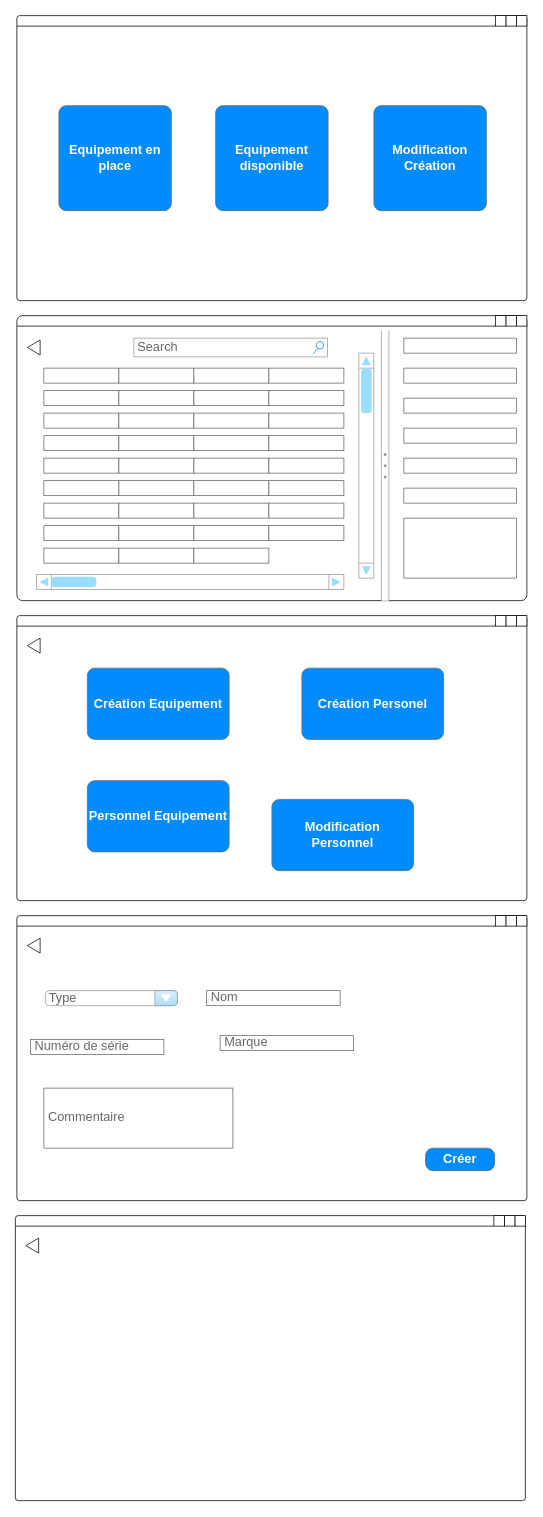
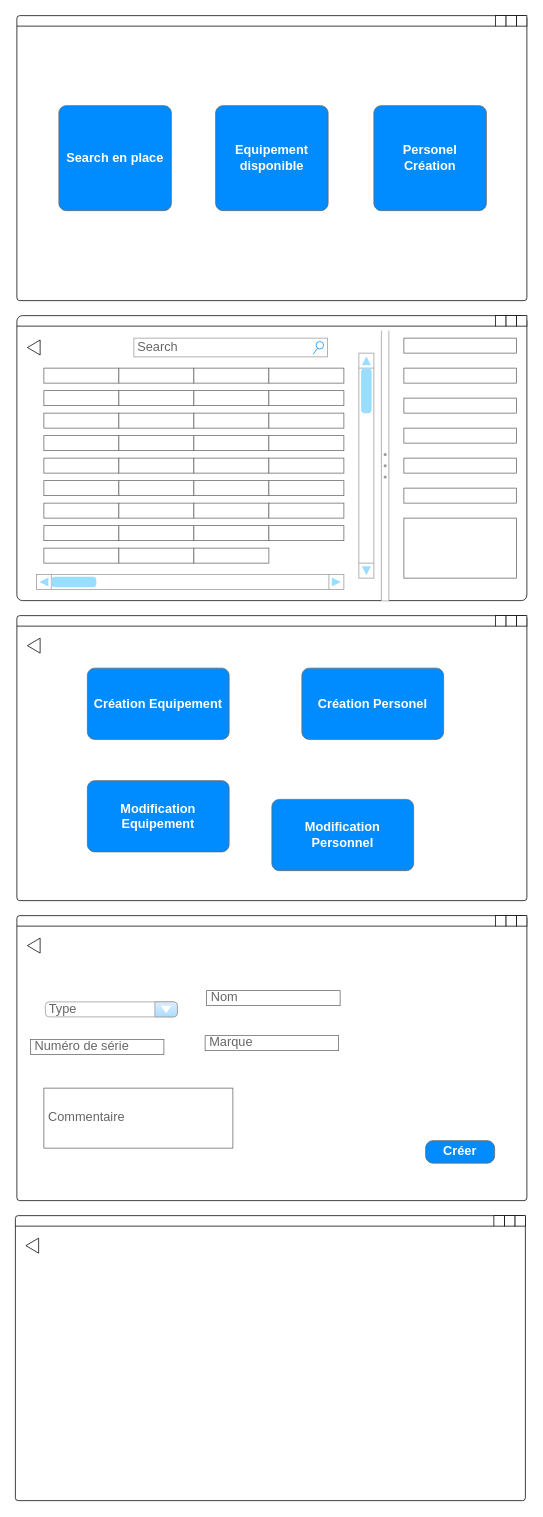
- <mxCell id="58" value="Equipement en place" style="strokeWidth=1;shadow=0;dashed=0;align=center;html=1;shape=mxgraph.mockup.buttons.button;strokeColor=#666666;fontColor=#ffffff;mainText=;buttonStyle=round;fontSize=17;fontStyle=1;fillColor=#008cff;whiteSpace=wrap;" parent="1" vertex="1"><mxGeometry x="78" y="140" width="150" height="140" as="geometry" /></mxCell>
+ <mxCell id="58" value="Search en place" style="strokeWidth=1;shadow=0;dashed=0;align=center;html=1;shape=mxgraph.mockup.buttons.button;strokeColor=#666666;fontColor=#ffffff;mainText=;buttonStyle=round;fontSize=17;fontStyle=1;fillColor=#008cff;whiteSpace=wrap;" parent="1" vertex="1"><mxGeometry x="78" y="140" width="150" height="140" as="geometry" /></mxCell>
- <mxCell id="60" value="Modification&lt;div&gt;Création&lt;/div&gt;" style="strokeWidth=1;shadow=0;dashed=0;align=center;html=1;shape=mxgraph.mockup.buttons.button;strokeColor=#666666;fontColor=#ffffff;mainText=;buttonStyle=round;fontSize=17;fontStyle=1;fillColor=#008cff;whiteSpace=wrap;" parent="1" vertex="1"><mxGeometry x="498" y="140" width="150" height="140" as="geometry" /></mxCell>
+ <mxCell id="60" value="Personel&lt;div&gt;Création&lt;/div&gt;" style="strokeWidth=1;shadow=0;dashed=0;align=center;html=1;shape=mxgraph.mockup.buttons.button;strokeColor=#666666;fontColor=#ffffff;mainText=;buttonStyle=round;fontSize=17;fontStyle=1;fillColor=#008cff;whiteSpace=wrap;" parent="1" vertex="1"><mxGeometry x="498" y="140" width="150" height="140" as="geometry" /></mxCell>
- <mxCell id="79" value="Personnel Equipement" style="strokeWidth=1;shadow=0;dashed=0;align=center;html=1;shape=mxgraph.mockup.buttons.button;strokeColor=#666666;fontColor=#ffffff;mainText=;buttonStyle=round;fontSize=17;fontStyle=1;fillColor=#008cff;whiteSpace=wrap;" parent="1" vertex="1"><mxGeometry x="116" y="1040" width="189" height="95" as="geometry" /></mxCell>
+ <mxCell id="79" value="Modification Equipement" style="strokeWidth=1;shadow=0;dashed=0;align=center;html=1;shape=mxgraph.mockup.buttons.button;strokeColor=#666666;fontColor=#ffffff;mainText=;buttonStyle=round;fontSize=17;fontStyle=1;fillColor=#008cff;whiteSpace=wrap;" parent="1" vertex="1"><mxGeometry x="116" y="1040" width="189" height="95" as="geometry" /></mxCell>
- <mxCell id="85" value="Type" style="strokeWidth=1;shadow=0;dashed=0;align=center;html=1;shape=mxgraph.mockup.forms.comboBox;strokeColor=#999999;fillColor=#ddeeff;align=left;fillColor2=#aaddff;mainText=;fontColor=#666666;fontSize=17;spacingLeft=3;" vertex="1" parent="1"><mxGeometry x="60" y="1320" width="176" height="20" as="geometry" /></mxCell>
+ <mxCell id="85" value="Type" style="strokeWidth=1;shadow=0;dashed=0;align=center;html=1;shape=mxgraph.mockup.forms.comboBox;strokeColor=#999999;fillColor=#ddeeff;align=left;fillColor2=#aaddff;mainText=;fontColor=#666666;fontSize=17;spacingLeft=3;" vertex="1" parent="1"><mxGeometry x="60" y="1335" width="176" height="20" as="geometry" /></mxCell>
- <mxCell id="82" value="Marque" style="strokeWidth=1;shadow=0;dashed=0;align=center;html=1;shape=mxgraph.mockup.text.textBox;fontColor=#666666;align=left;fontSize=17;spacingLeft=4;spacingTop=-3;whiteSpace=wrap;strokeColor=#666666;mainText=" vertex="1" parent="1"><mxGeometry x="293" y="1380" width="178" height="20" as="geometry" /></mxCell>
+ <mxCell id="82" value="Marque" style="strokeWidth=1;shadow=0;dashed=0;align=center;html=1;shape=mxgraph.mockup.text.textBox;fontColor=#666666;align=left;fontSize=17;spacingLeft=4;spacingTop=-3;whiteSpace=wrap;strokeColor=#666666;mainText=" vertex="1" parent="1"><mxGeometry x="273" y="1380" width="178" height="20" as="geometry" /></mxCell>
- <mxCell id="83" value="Créer" style="strokeWidth=1;shadow=0;dashed=0;align=center;html=1;shape=mxgraph.mockup.buttons.button;strokeColor=#666666;fontColor=#ffffff;mainText=;buttonStyle=round;fontSize=17;fontStyle=1;fillColor=#008cff;whiteSpace=wrap;" vertex="1" parent="1"><mxGeometry x="567" y="1530" width="92" height="30" as="geometry" /></mxCell>
+ <mxCell id="83" value="Créer" style="strokeWidth=1;shadow=0;dashed=0;align=center;html=1;shape=mxgraph.mockup.buttons.button;strokeColor=#666666;fontColor=#ffffff;mainText=;buttonStyle=round;fontSize=17;fontStyle=1;fillColor=#008cff;whiteSpace=wrap;" vertex="1" parent="1"><mxGeometry x="567" y="1520" width="92" height="30" as="geometry" /></mxCell>
